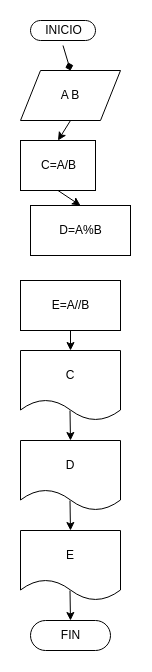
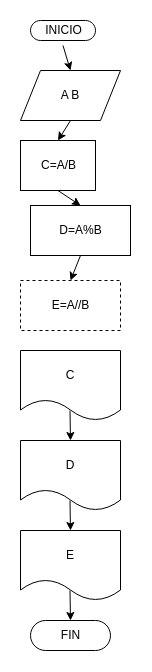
- <mxCell id="2" style="edgeStyle=none;html=1;exitX=0.5;exitY=0.5;exitDx=0;exitDy=15;exitPerimeter=0;entryX=0.5;entryY=0;entryDx=0;entryDy=0;endArrow=diamond;" edge="1" parent="1" source="3" target="7"><mxGeometry relative="1" as="geometry" /></mxCell>
+ <mxCell id="2" style="edgeStyle=none;html=1;exitX=0.5;exitY=0.5;exitDx=0;exitDy=15;exitPerimeter=0;entryX=0.5;entryY=0;entryDx=0;entryDy=0;" edge="1" parent="1" source="3" target="7"><mxGeometry relative="1" as="geometry" /></mxCell>
+ <mxCell id="8" style="edgeStyle=none;html=1;exitX=0.5;exitY=1;exitDx=0;exitDy=0;entryX=0.5;entryY=0;entryDx=0;entryDy=0;" edge="1" parent="1" source="9" target="11"><mxGeometry relative="1" as="geometry" /></mxCell>
- <mxCell id="11" value="E=A//B" style="html=1;dashed=0;whitespace=wrap;" vertex="1" parent="1"><mxGeometry x="20" y="280" width="100" height="50" as="geometry" /></mxCell>
+ <mxCell id="11" value="E=A//B" style="html=1;dashed=1;whitespace=wrap;" vertex="1" parent="1"><mxGeometry x="20" y="280" width="100" height="50" as="geometry" /></mxCell>
- <mxCell id="10" style="edgeStyle=none;html=1;exitX=0.5;exitY=1;exitDx=0;exitDy=0;entryX=0.5;entryY=0;entryDx=0;entryDy=0;" edge="1" parent="1" source="11" target="14"><mxGeometry relative="1" as="geometry" /></mxCell>
